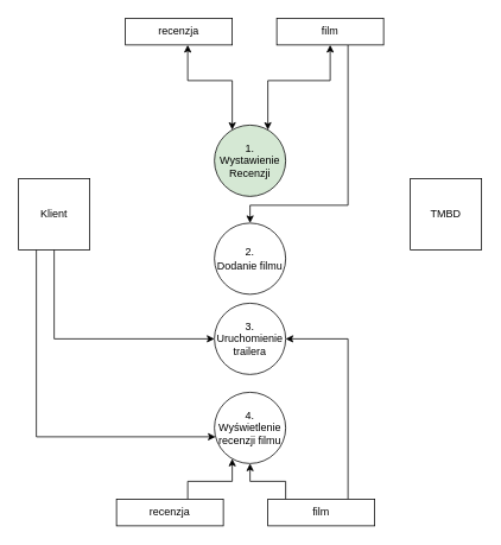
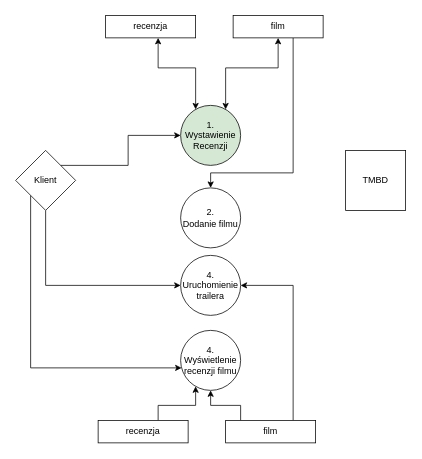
+ <mxCell id="2" style="edgeStyle=orthogonalEdgeStyle;rounded=0;orthogonalLoop=1;jettySize=auto;html=1;" edge="1" parent="1" source="5" target="9"><mxGeometry relative="1" as="geometry"><Array as="points"><mxPoint x="170" y="220" /><mxPoint x="170" y="180" /></Array></mxGeometry></mxCell>
- <mxCell id="5" value="Klient" style="whiteSpace=wrap;html=1;aspect=fixed;" vertex="1" parent="1"><mxGeometry x="20" y="200" width="80" height="80" as="geometry" /></mxCell>
+ <mxCell id="5" value="Klient" style="rhombus;whiteSpace=wrap;html=1;aspect=fixed;" vertex="1" parent="1"><mxGeometry x="20" y="200" width="80" height="80" as="geometry" /></mxCell>
- <mxCell id="13" value="3. Uruchomienie trailera" style="ellipse;whiteSpace=wrap;html=1;aspect=fixed;" vertex="1" parent="1"><mxGeometry x="240" y="340" width="80" height="80" as="geometry" /></mxCell>
+ <mxCell id="13" value="4. Uruchomienie trailera" style="ellipse;whiteSpace=wrap;html=1;aspect=fixed;" vertex="1" parent="1"><mxGeometry x="240" y="340" width="80" height="80" as="geometry" /></mxCell>
